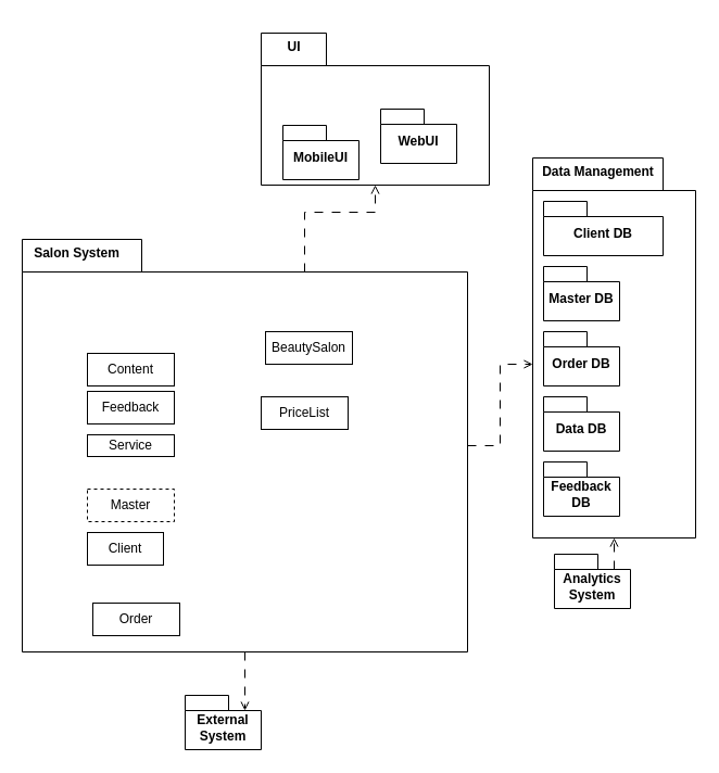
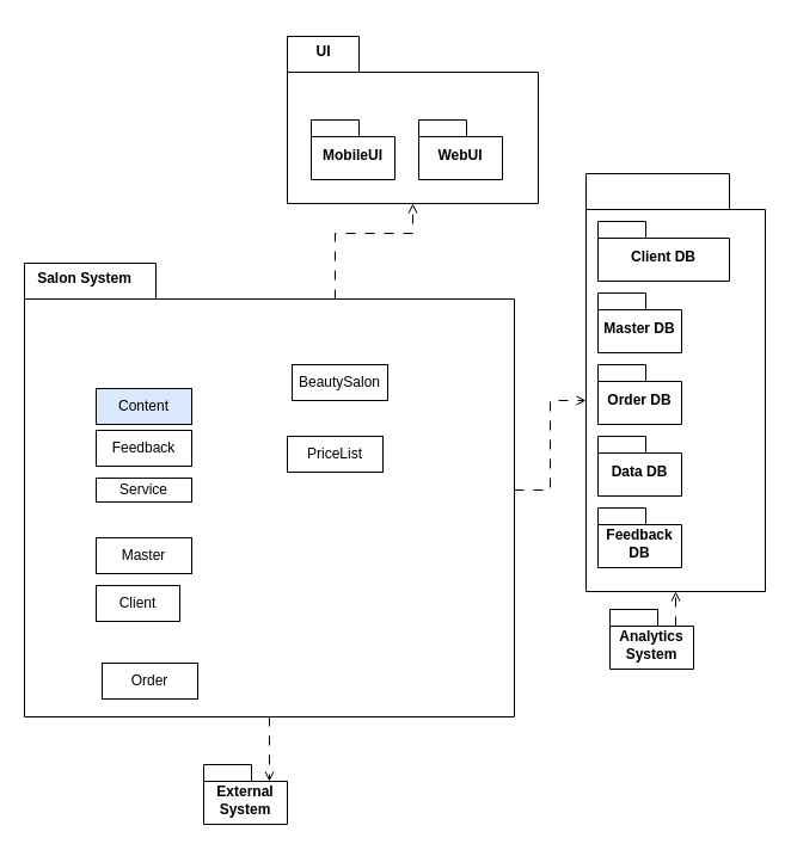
- <mxCell id="4" value="MobileUI" style="shape=folder;fontStyle=1;spacingTop=10;tabWidth=40;tabHeight=14;tabPosition=left;html=1;whiteSpace=wrap;" vertex="1" parent="1"><mxGeometry x="260" y="115" width="70" height="50" as="geometry" /></mxCell>
+ <mxCell id="4" value="MobileUI" style="shape=folder;fontStyle=1;spacingTop=10;tabWidth=40;tabHeight=14;tabPosition=left;html=1;whiteSpace=wrap;" vertex="1" parent="1"><mxGeometry x="260" y="100" width="70" height="50" as="geometry" /></mxCell>
- <mxCell id="8" value="Data Management" style="text;align=center;fontStyle=1;verticalAlign=middle;spacingLeft=3;spacingRight=3;strokeColor=none;rotatable=0;points=[[0,0.5],[1,0.5]];portConstraint=eastwest;html=1;" vertex="1" parent="1"><mxGeometry x="510" y="145" width="80" height="26" as="geometry" /></mxCell>
- <mxCell id="22" value="Content" style="html=1;whiteSpace=wrap;" vertex="1" parent="1"><mxGeometry x="80" y="325" width="80" height="30" as="geometry" /></mxCell>
+ <mxCell id="22" value="Content" style="html=1;whiteSpace=wrap;fillColor=#dae8fc;" vertex="1" parent="1"><mxGeometry x="80" y="325" width="80" height="30" as="geometry" /></mxCell>
- <mxCell id="27" value="Master" style="html=1;whiteSpace=wrap;dashed=1;" vertex="1" parent="1"><mxGeometry x="80" y="450" width="80" height="30" as="geometry" /></mxCell>
+ <mxCell id="27" value="Master" style="html=1;whiteSpace=wrap;" vertex="1" parent="1"><mxGeometry x="80" y="450" width="80" height="30" as="geometry" /></mxCell>
